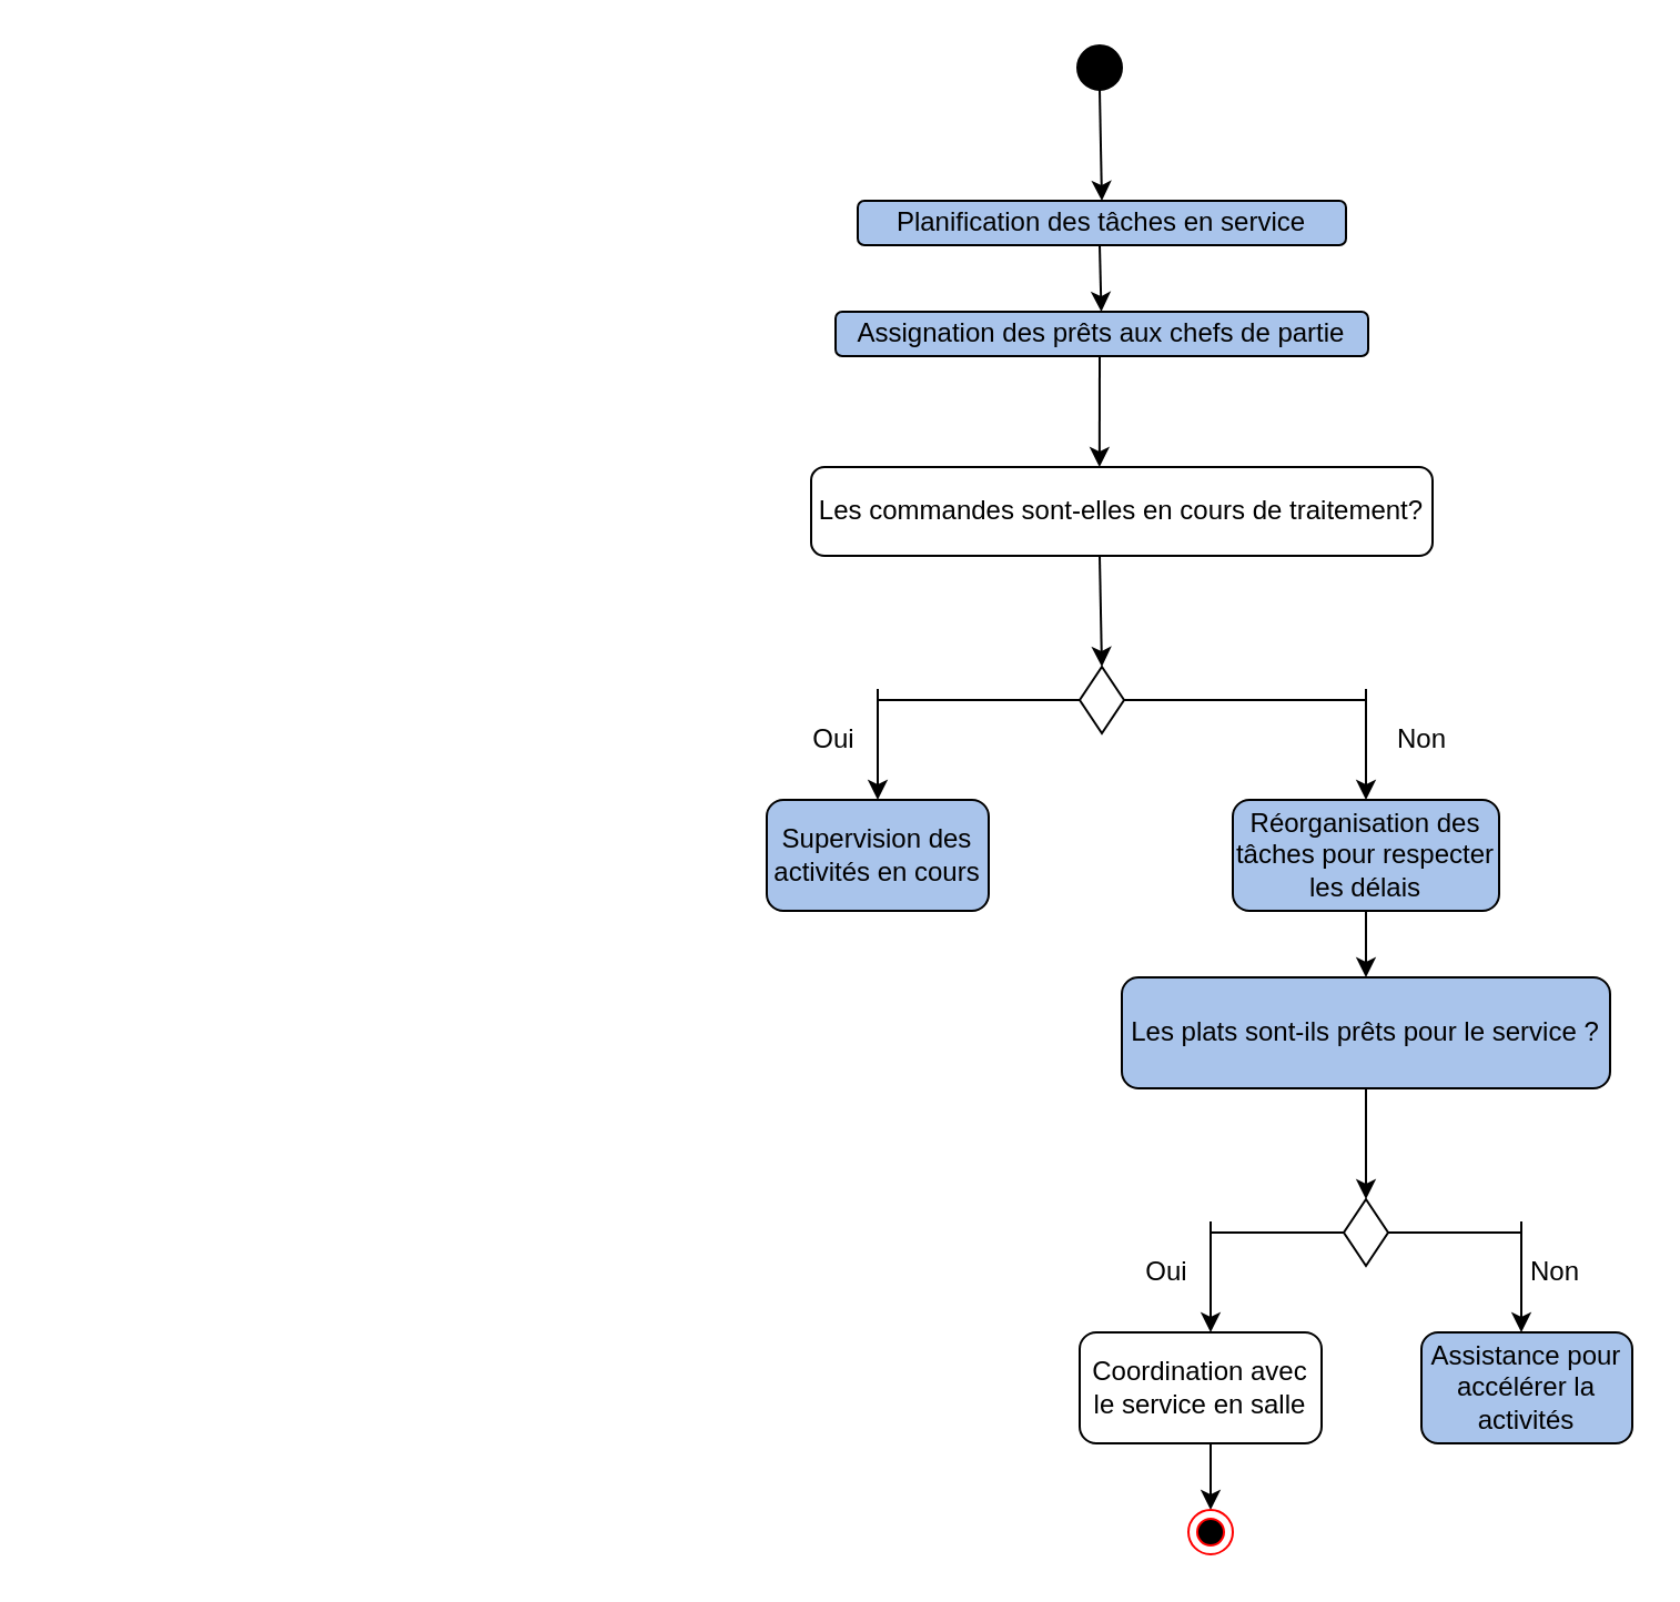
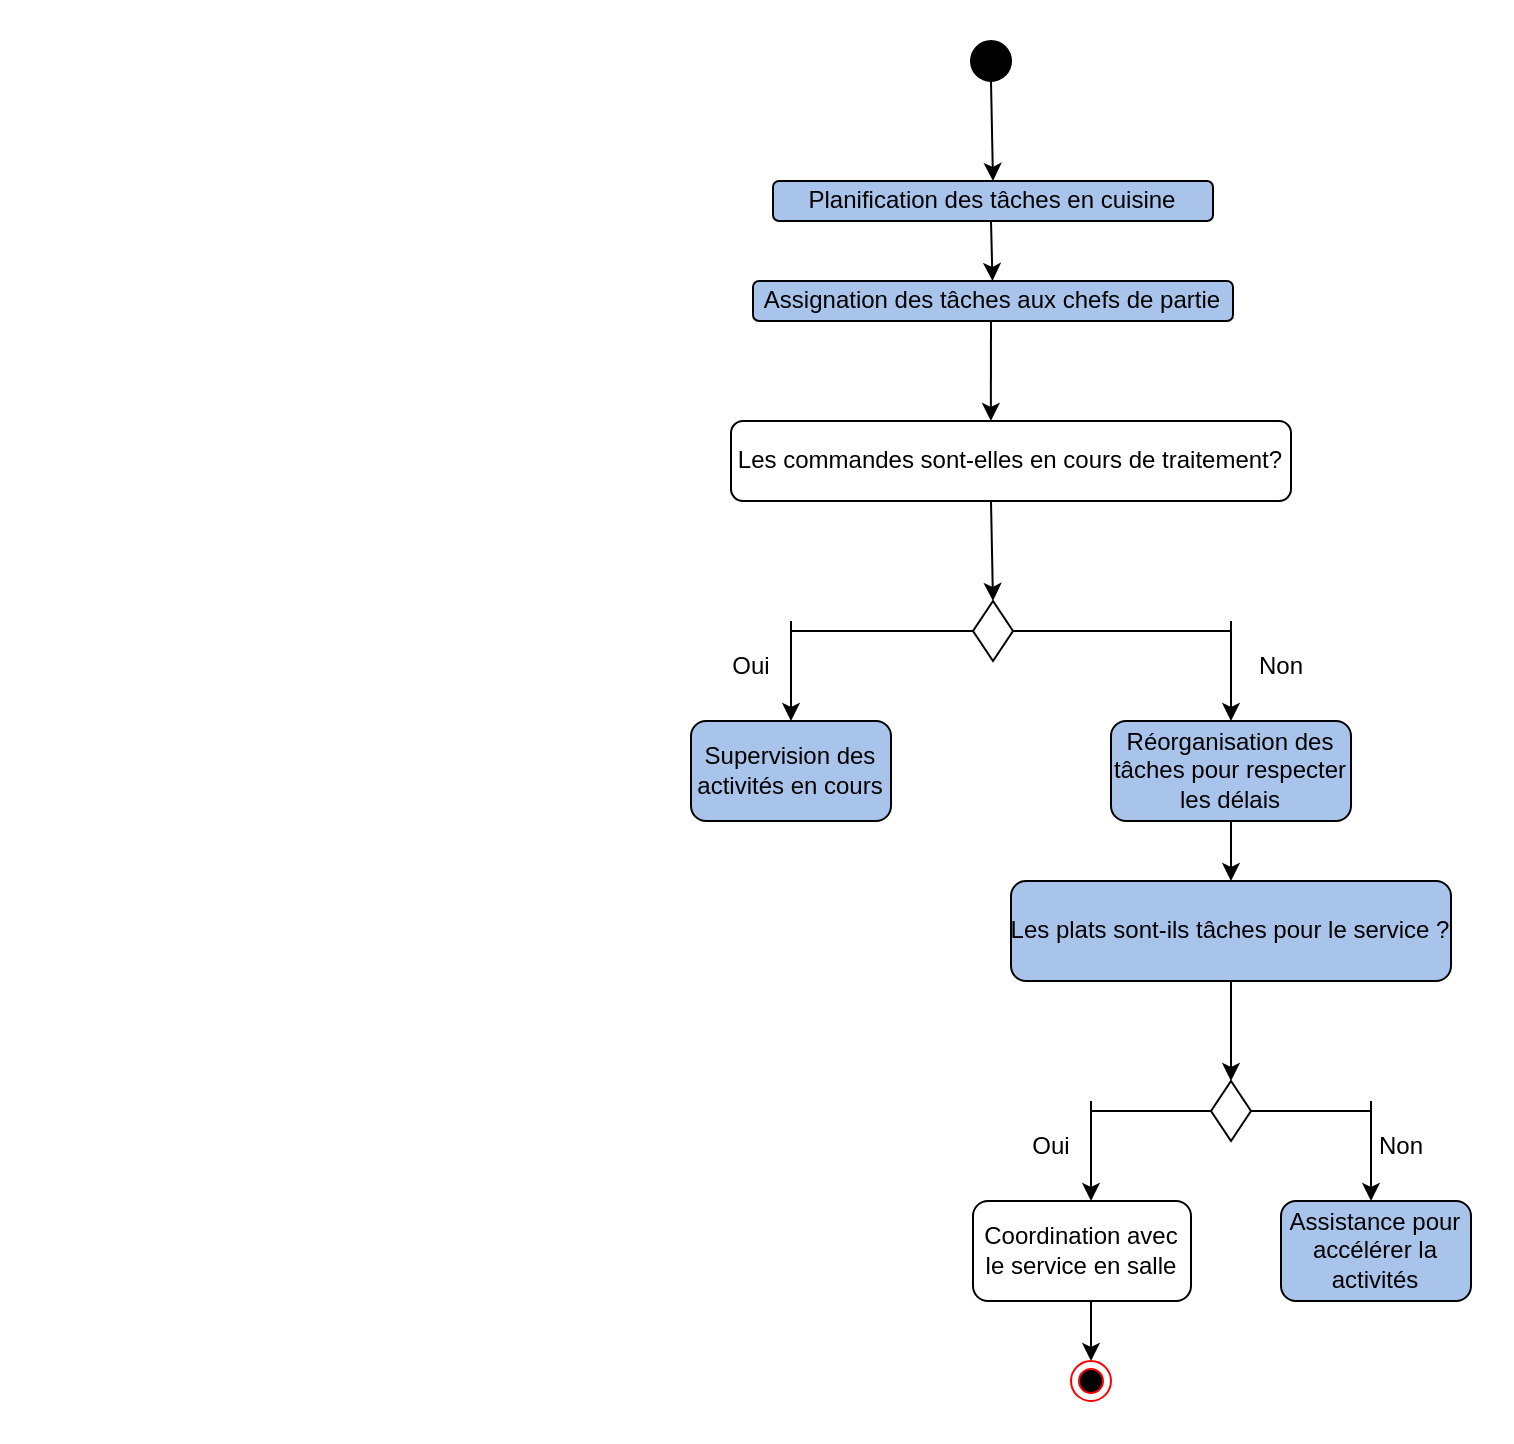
- <mxCell id="4" value="Planification des tâches en service" style="rounded=1;whiteSpace=wrap;html=1;fillColor=#A9C4EB;" parent="1" vertex="1"><mxGeometry x="386" y="90" width="220" height="20" as="geometry" /></mxCell>
+ <mxCell id="4" value="Planification des tâches en cuisine" style="rounded=1;whiteSpace=wrap;html=1;fillColor=#A9C4EB;" parent="1" vertex="1"><mxGeometry x="386" y="90" width="220" height="20" as="geometry" /></mxCell>
- <mxCell id="5" value="&lt;span style=&quot;text-wrap: nowrap;&quot;&gt;Assignation des prêts aux chefs de partie&lt;/span&gt;" style="rounded=1;whiteSpace=wrap;html=1;fillColor=#A9C4EB;" parent="1" vertex="1"><mxGeometry x="376" y="140" width="240" height="20" as="geometry" /></mxCell>
+ <mxCell id="5" value="&lt;span style=&quot;text-wrap: nowrap;&quot;&gt;Assignation des tâches aux chefs de partie&lt;/span&gt;" style="rounded=1;whiteSpace=wrap;html=1;fillColor=#A9C4EB;" parent="1" vertex="1"><mxGeometry x="376" y="140" width="240" height="20" as="geometry" /></mxCell>
- <mxCell id="26" value="&lt;span style=&quot;text-wrap: nowrap;&quot;&gt;Les plats sont-ils prêts pour le service ?&lt;/span&gt;" style="rounded=1;whiteSpace=wrap;html=1;fillColor=#A9C4EB;" parent="1" vertex="1"><mxGeometry x="505" y="440" width="220" height="50" as="geometry" /></mxCell>
+ <mxCell id="26" value="&lt;span style=&quot;text-wrap: nowrap;&quot;&gt;Les plats sont-ils tâches pour le service ?&lt;/span&gt;" style="rounded=1;whiteSpace=wrap;html=1;fillColor=#A9C4EB;" parent="1" vertex="1"><mxGeometry x="505" y="440" width="220" height="50" as="geometry" /></mxCell>
